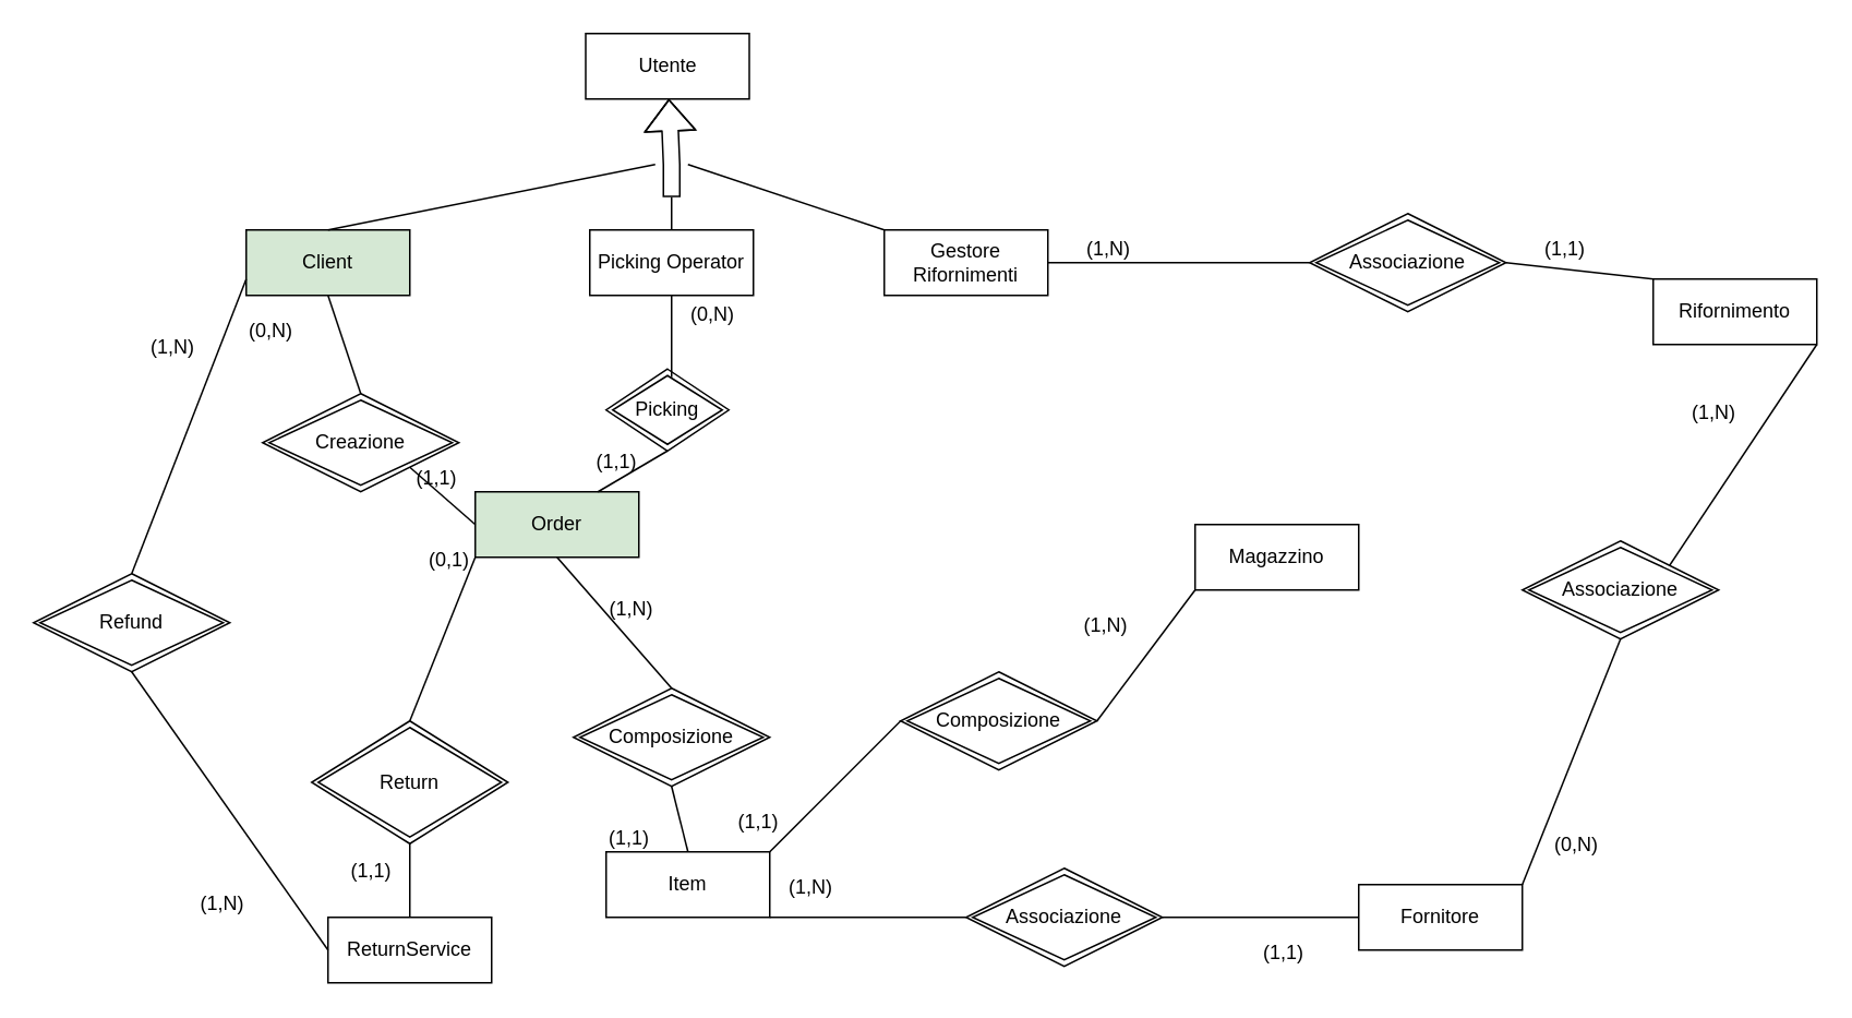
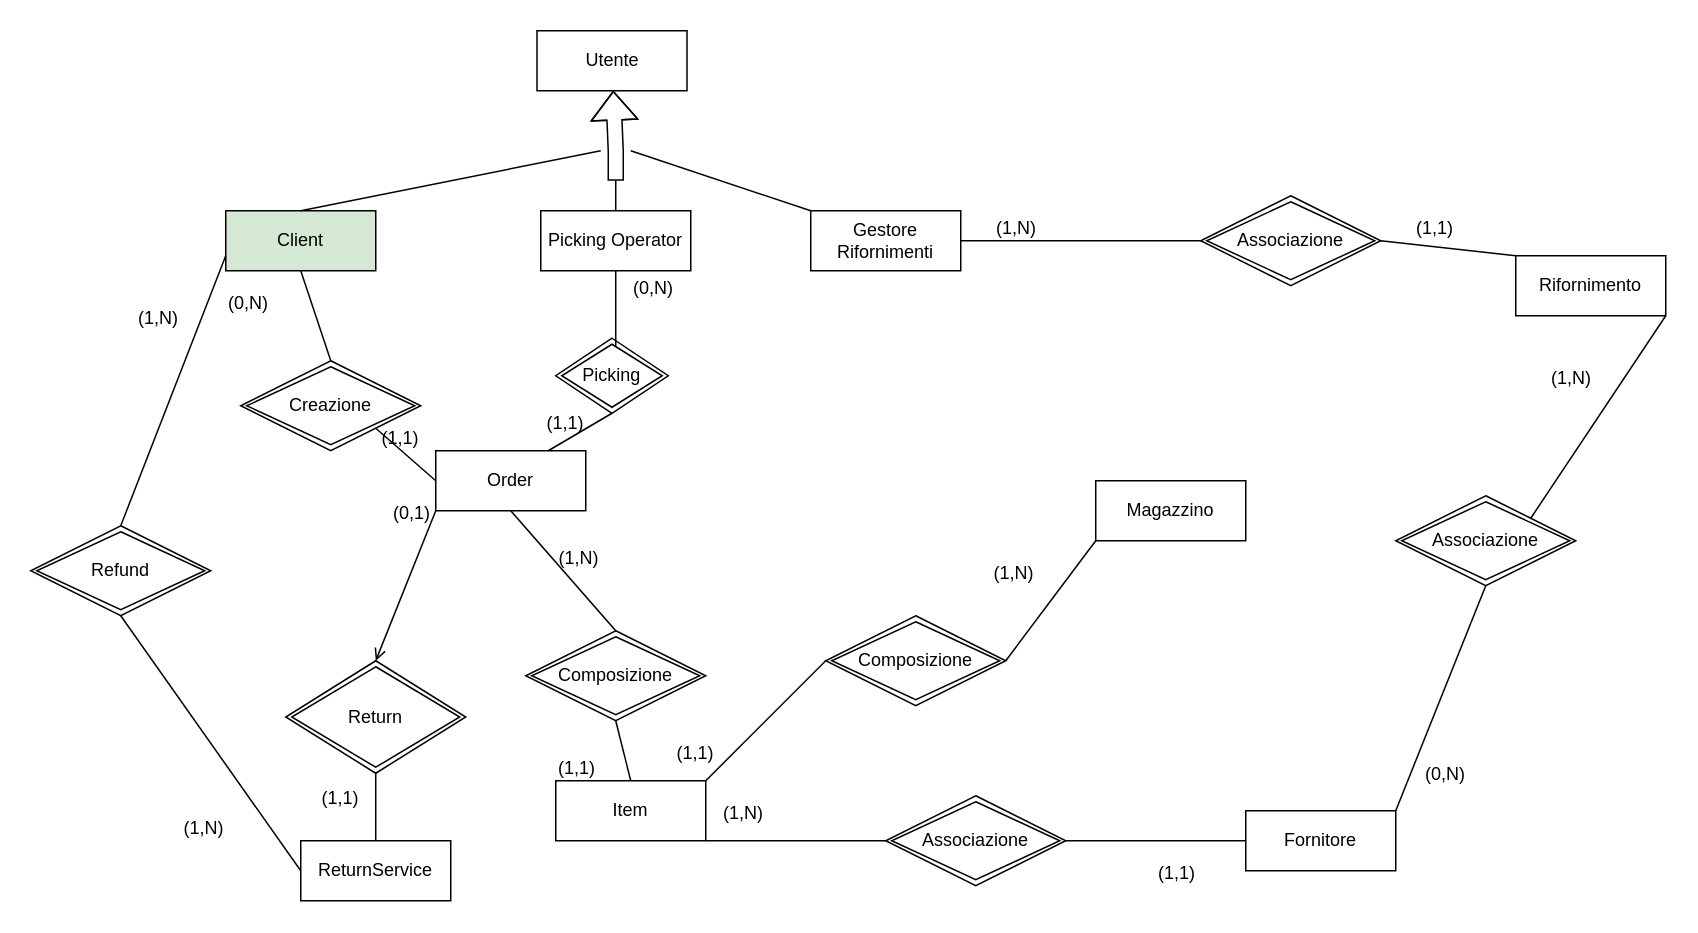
- <mxCell id="7" value="Order" style="whiteSpace=wrap;html=1;align=center;fillColor=#d5e8d4;" parent="1" vertex="1"><mxGeometry x="290" y="300" width="100" height="40" as="geometry" /></mxCell>
+ <mxCell id="7" value="Order" style="whiteSpace=wrap;html=1;align=center;" parent="1" vertex="1"><mxGeometry x="290" y="300" width="100" height="40" as="geometry" /></mxCell>
- <mxCell id="24" value="" style="endArrow=none;html=1;rounded=0;exitX=0;exitY=1;exitDx=0;exitDy=0;entryX=0.5;entryY=0;entryDx=0;entryDy=0;" parent="1" source="7" target="21" edge="1"><mxGeometry relative="1" as="geometry"><mxPoint x="440" y="280" as="sourcePoint" /><mxPoint x="440" y="310" as="targetPoint" /></mxGeometry></mxCell>
+ <mxCell id="24" value="" style="endArrow=open;html=1;rounded=0;exitX=0;exitY=1;exitDx=0;exitDy=0;entryX=0.5;entryY=0;entryDx=0;entryDy=0;" parent="1" source="7" target="21" edge="1"><mxGeometry relative="1" as="geometry"><mxPoint x="440" y="280" as="sourcePoint" /><mxPoint x="440" y="310" as="targetPoint" /></mxGeometry></mxCell>
